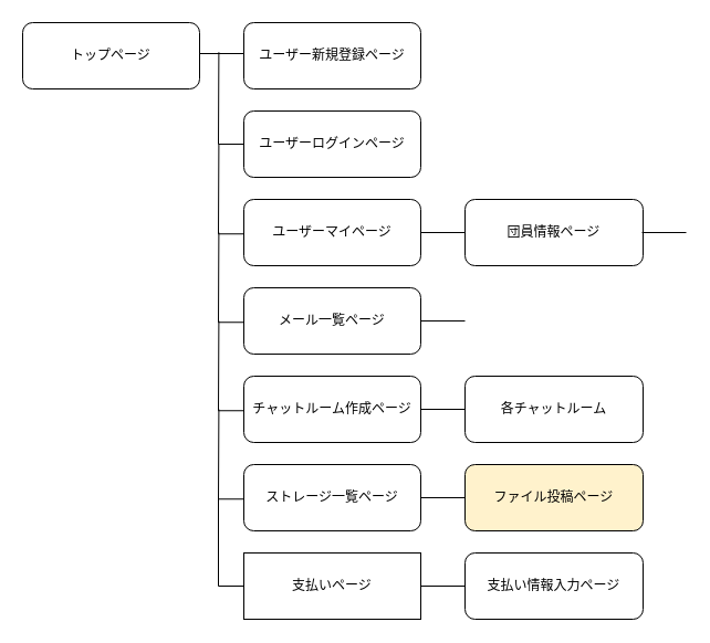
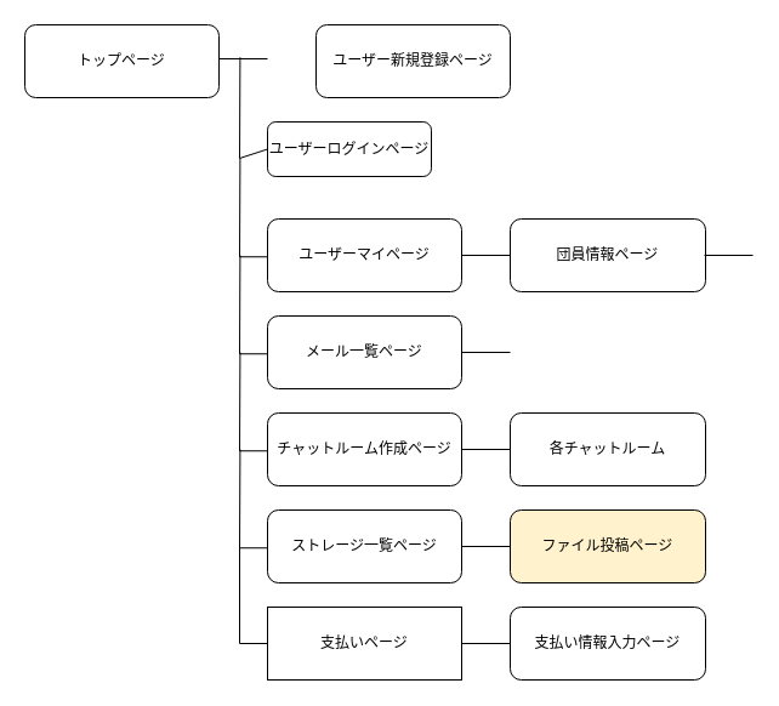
- <mxCell id="3" value="ユーザー新規登録ページ" style="rounded=1;whiteSpace=wrap;html=1;" parent="1" vertex="1"><mxGeometry x="220" y="20" width="160" height="60" as="geometry" /></mxCell>
+ <mxCell id="3" value="ユーザー新規登録ページ" style="rounded=1;whiteSpace=wrap;html=1;" parent="1" vertex="1"><mxGeometry x="260" y="20" width="160" height="60" as="geometry" /></mxCell>
- <mxCell id="6" value="ユーザーログインページ" style="rounded=1;whiteSpace=wrap;html=1;" parent="1" vertex="1"><mxGeometry x="220" y="100" width="160" height="60" as="geometry" /></mxCell>
+ <mxCell id="6" value="ユーザーログインページ" style="rounded=1;whiteSpace=wrap;html=1;" parent="1" vertex="1"><mxGeometry x="220" y="100" width="135" height="45" as="geometry" /></mxCell>
